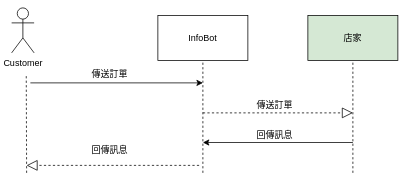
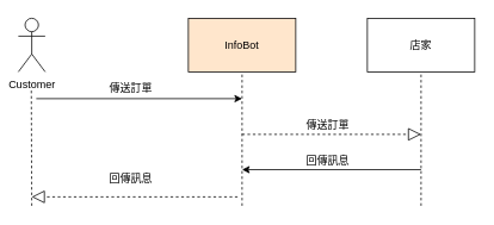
- <mxCell id="2" value="Customer" style="shape=umlActor;verticalLabelPosition=bottom;labelBackgroundColor=#ffffff;verticalAlign=top;html=1;outlineConnect=0;" vertex="1" parent="1"><mxGeometry x="15" y="10" width="30" height="60" as="geometry" /></mxCell>
+ <mxCell id="2" value="Customer" style="shape=umlActor;verticalLabelPosition=bottom;labelBackgroundColor=#ffffff;verticalAlign=top;html=1;outlineConnect=0;" vertex="1" parent="1"><mxGeometry x="20" y="20" width="30" height="60" as="geometry" /></mxCell>
- <mxCell id="4" value="InfoBot" style="rounded=0;whiteSpace=wrap;html=1;" vertex="1" parent="1"><mxGeometry x="210" y="20" width="120" height="60" as="geometry" /></mxCell>
+ <mxCell id="4" value="InfoBot" style="rounded=0;whiteSpace=wrap;html=1;fillColor=#ffe6cc;" vertex="1" parent="1"><mxGeometry x="210" y="20" width="120" height="60" as="geometry" /></mxCell>
- <mxCell id="10" value="店家" style="rounded=0;whiteSpace=wrap;html=1;fillColor=#d5e8d4;" vertex="1" parent="1"><mxGeometry x="410" y="20" width="120" height="60" as="geometry" /></mxCell>
+ <mxCell id="10" value="店家" style="rounded=0;whiteSpace=wrap;html=1;" vertex="1" parent="1"><mxGeometry x="410" y="20" width="120" height="60" as="geometry" /></mxCell>
